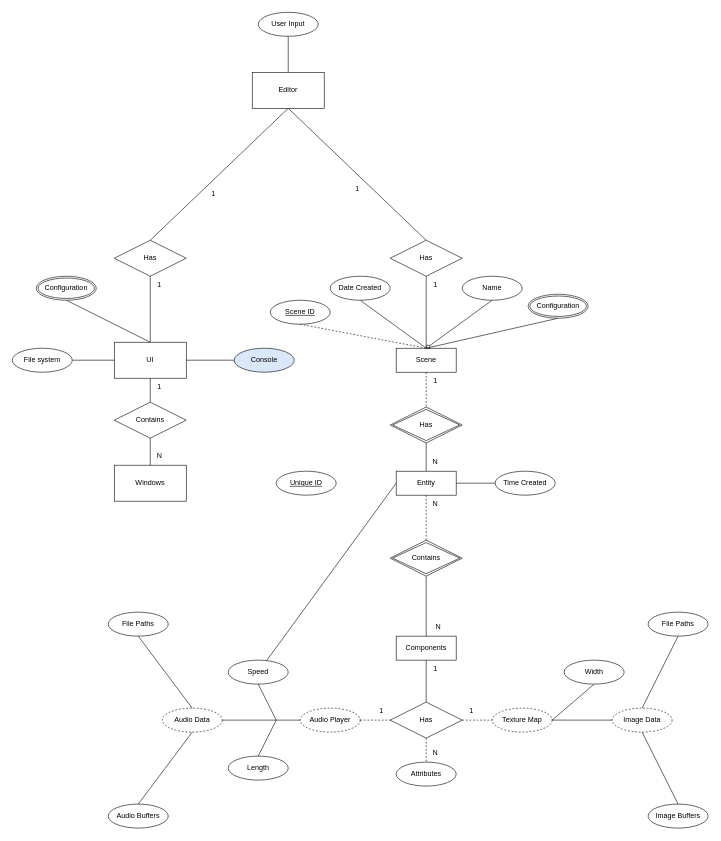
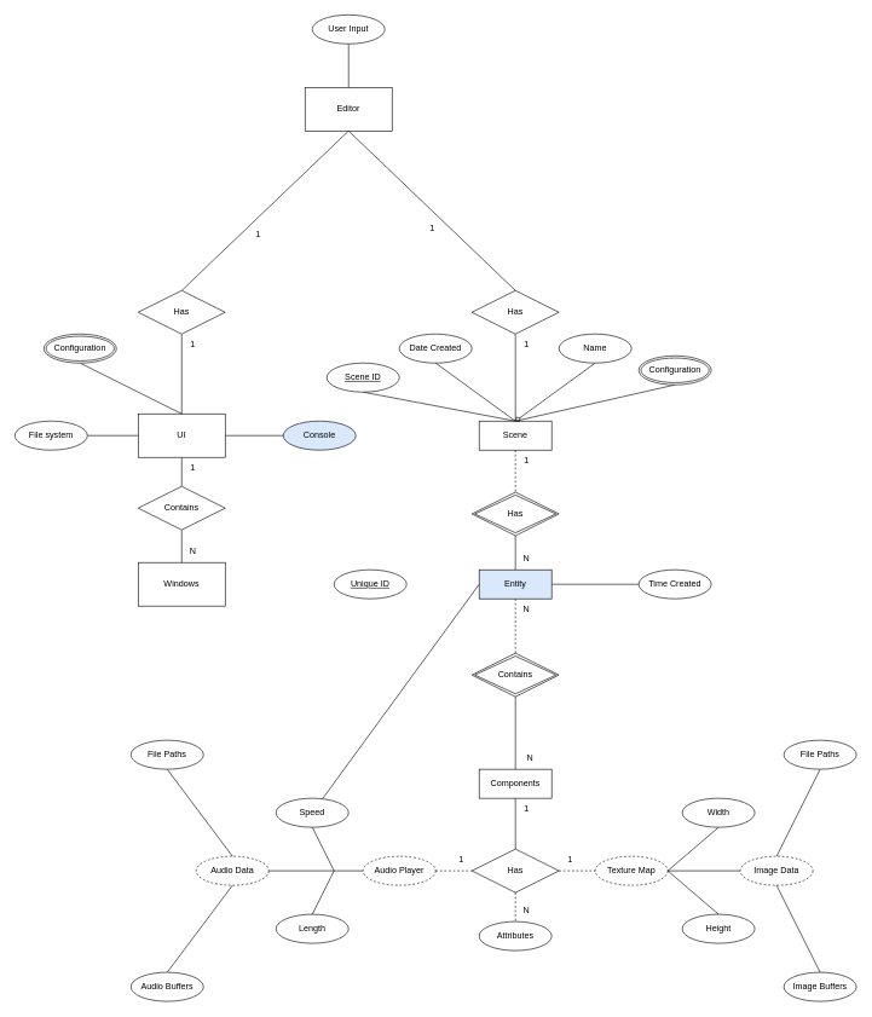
- <mxCell id="20" style="rounded=0;orthogonalLoop=1;jettySize=auto;html=1;exitX=0.5;exitY=1;exitDx=0;exitDy=0;entryX=0.5;entryY=0;entryDx=0;entryDy=0;endArrow=none;endFill=0;dashed=1;" parent="1" source="21" target="18" edge="1"><mxGeometry relative="1" as="geometry" /></mxCell>
+ <mxCell id="20" style="rounded=0;orthogonalLoop=1;jettySize=auto;html=1;exitX=0.5;exitY=1;exitDx=0;exitDy=0;entryX=0.5;entryY=0;entryDx=0;entryDy=0;endArrow=none;endFill=0;" parent="1" source="21" target="18" edge="1"><mxGeometry relative="1" as="geometry" /></mxCell>
- <mxCell id="66" value="Entity" style="whiteSpace=wrap;html=1;align=center;" vertex="1" parent="1"><mxGeometry x="660" y="785" width="100" height="40" as="geometry" /></mxCell>
+ <mxCell id="66" value="Entity" style="whiteSpace=wrap;html=1;align=center;fillColor=#dae8fc;" vertex="1" parent="1"><mxGeometry x="660" y="785" width="100" height="40" as="geometry" /></mxCell>
- <mxCell id="31" value="Time Created" style="ellipse;whiteSpace=wrap;html=1;align=center;" parent="1" vertex="1"><mxGeometry x="825" y="785" width="100" height="40" as="geometry" /></mxCell>
+ <mxCell id="31" value="Time Created" style="ellipse;whiteSpace=wrap;html=1;align=center;" parent="1" vertex="1"><mxGeometry x="880" y="785" width="100" height="40" as="geometry" /></mxCell>
+ <mxCell id="6" style="rounded=0;orthogonalLoop=1;jettySize=auto;html=1;exitX=1;exitY=0.5;exitDx=0;exitDy=0;endArrow=none;startFill=0;entryX=0.5;entryY=0;entryDx=0;entryDy=0;" parent="1" source="81" target="16" edge="1"><mxGeometry relative="1" as="geometry"><mxPoint x="960" y="1160" as="targetPoint" /><mxPoint x="940" y="1200" as="sourcePoint" /></mxGeometry></mxCell>
+ <mxCell id="16" value="Height" style="ellipse;whiteSpace=wrap;html=1;align=center;" parent="1" vertex="1"><mxGeometry x="940" y="1260" width="100" height="40" as="geometry" /></mxCell>
